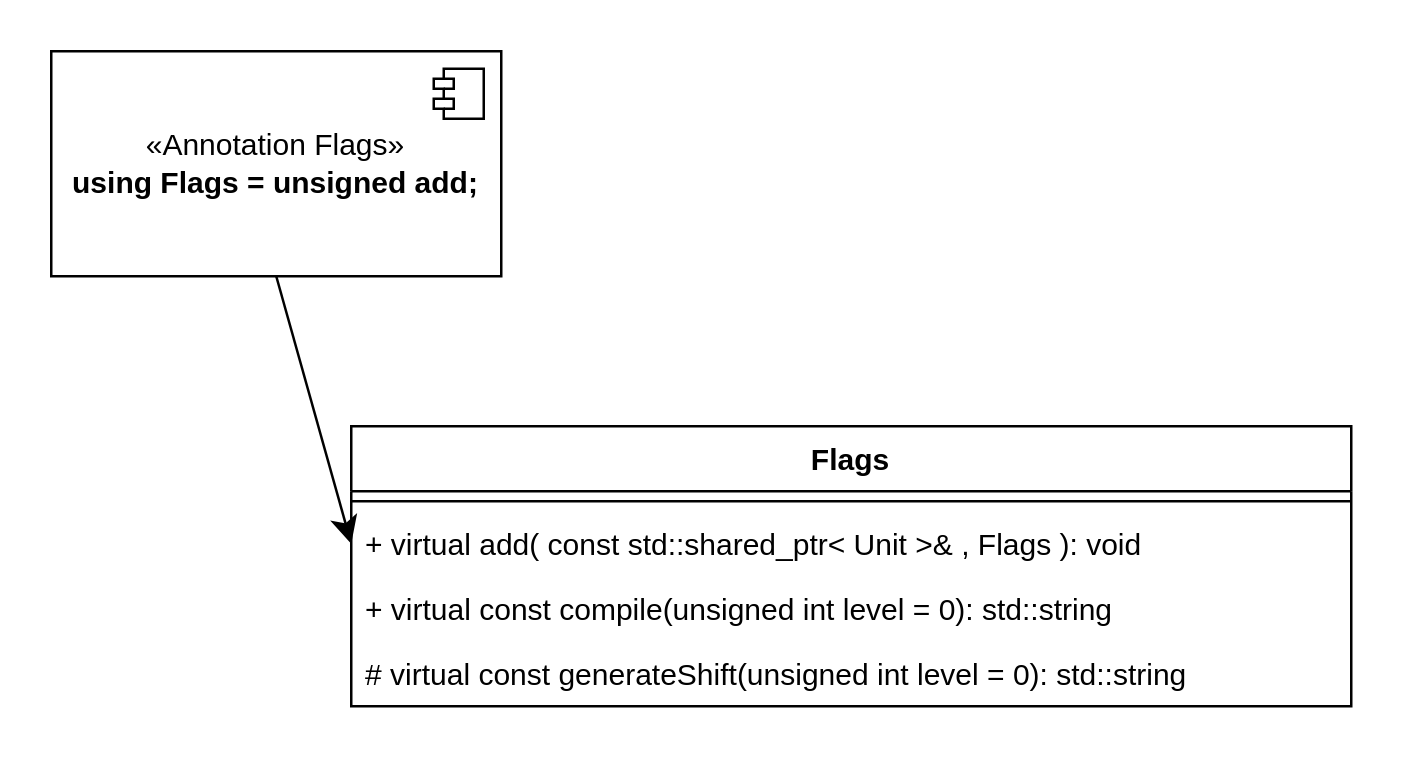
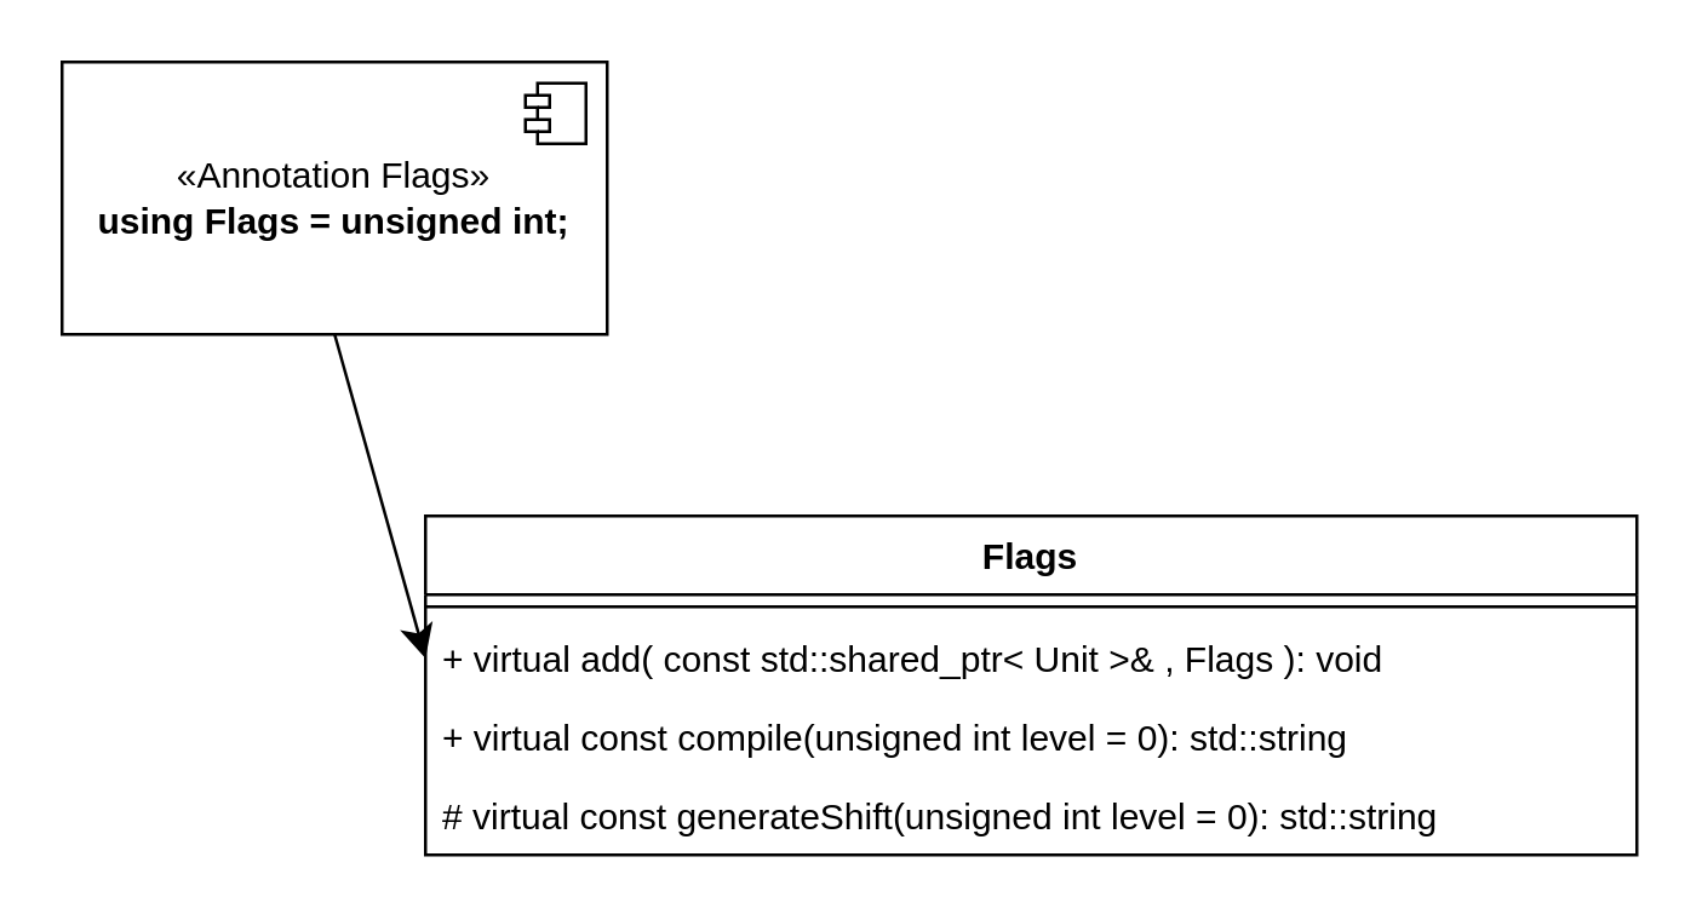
- <mxCell id="8" value="«Annotation Flags»&lt;br&gt;&lt;b&gt;using Flags = unsigned add;&lt;/b&gt;" style="html=1;dropTarget=0;whiteSpace=wrap;" vertex="1" parent="1"><mxGeometry x="20" y="20" width="180" height="90" as="geometry" /></mxCell>
+ <mxCell id="8" value="«Annotation Flags»&lt;br&gt;&lt;b&gt;using Flags = unsigned int;&lt;/b&gt;" style="html=1;dropTarget=0;whiteSpace=wrap;" vertex="1" parent="1"><mxGeometry x="20" y="20" width="180" height="90" as="geometry" /></mxCell>
